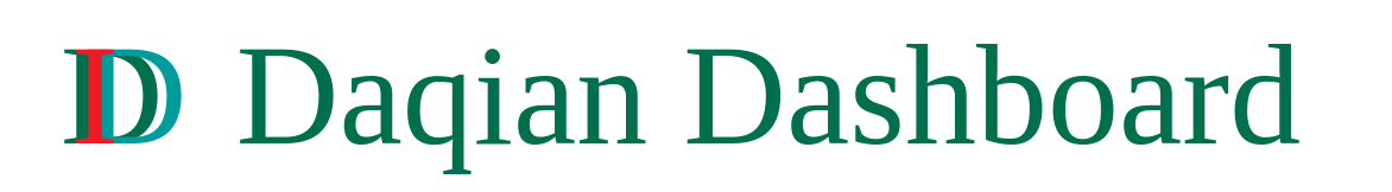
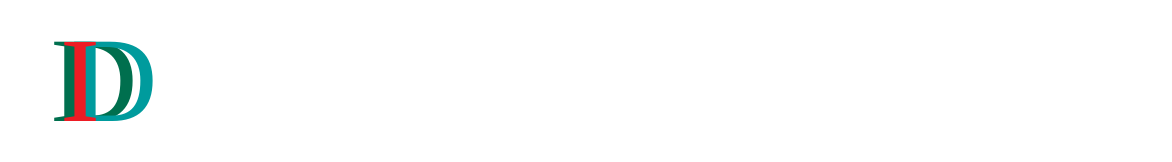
- <mxCell id="5" value="&lt;font color=&quot;#006f4e&quot;&gt;Daqian Dashboard&lt;/font&gt;&amp;nbsp;" style="text;html=1;strokeColor=none;fillColor=none;align=center;verticalAlign=middle;whiteSpace=wrap;rounded=0;labelBackgroundColor=none;fontFamily=Times New Roman;fontSize=120;fontColor=#ED1c24;" vertex="1" parent="1"><mxGeometry x="174" y="20" width="976" height="120" as="geometry" /></mxCell>
